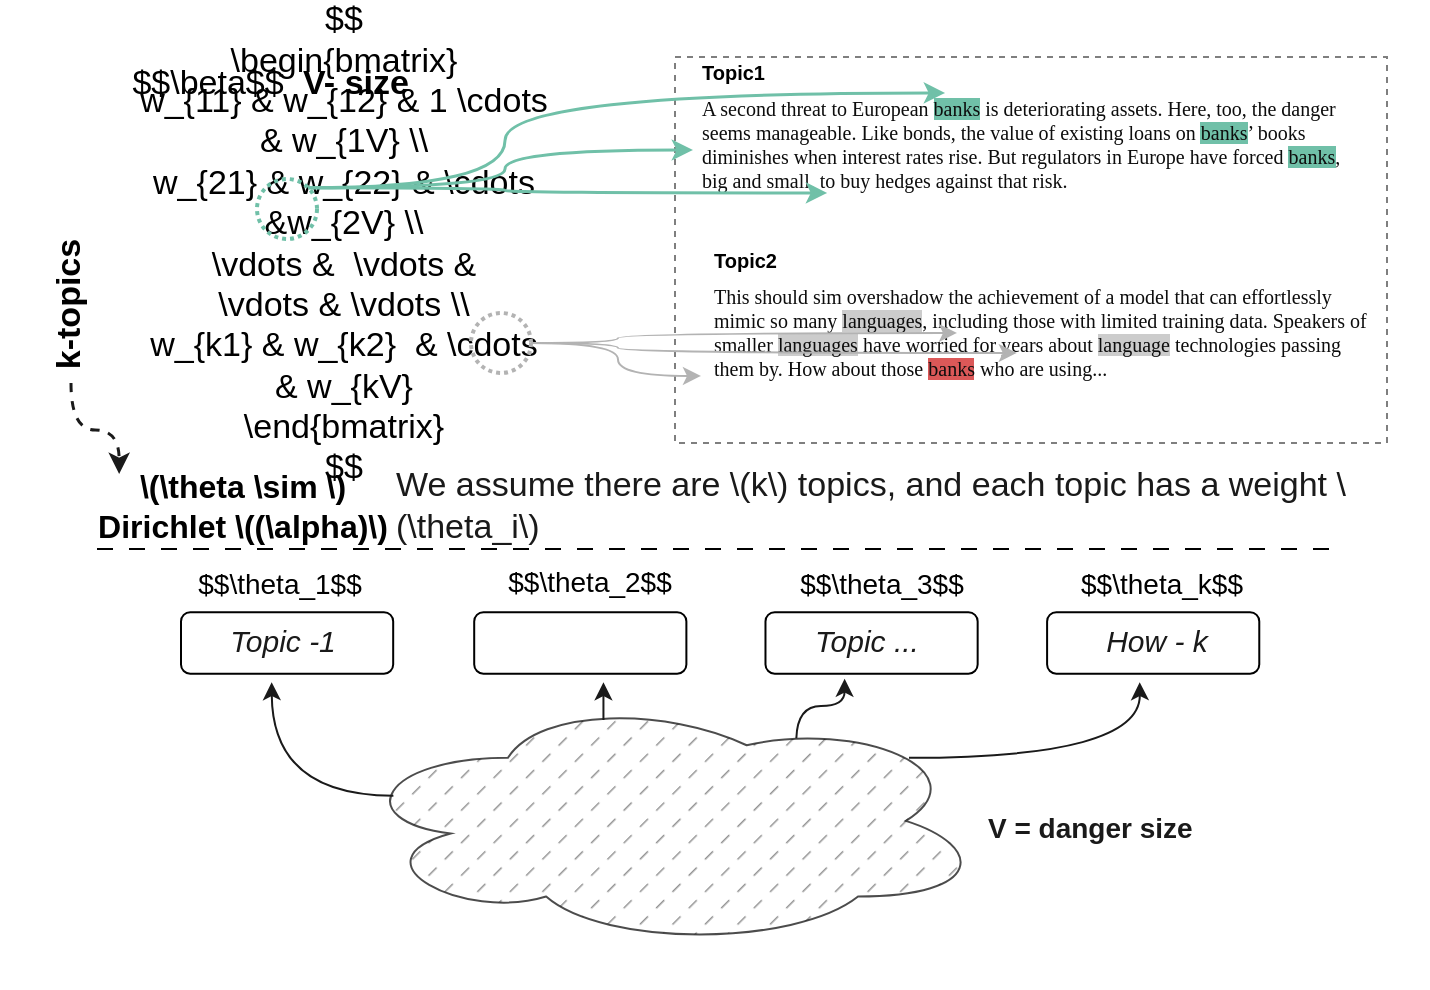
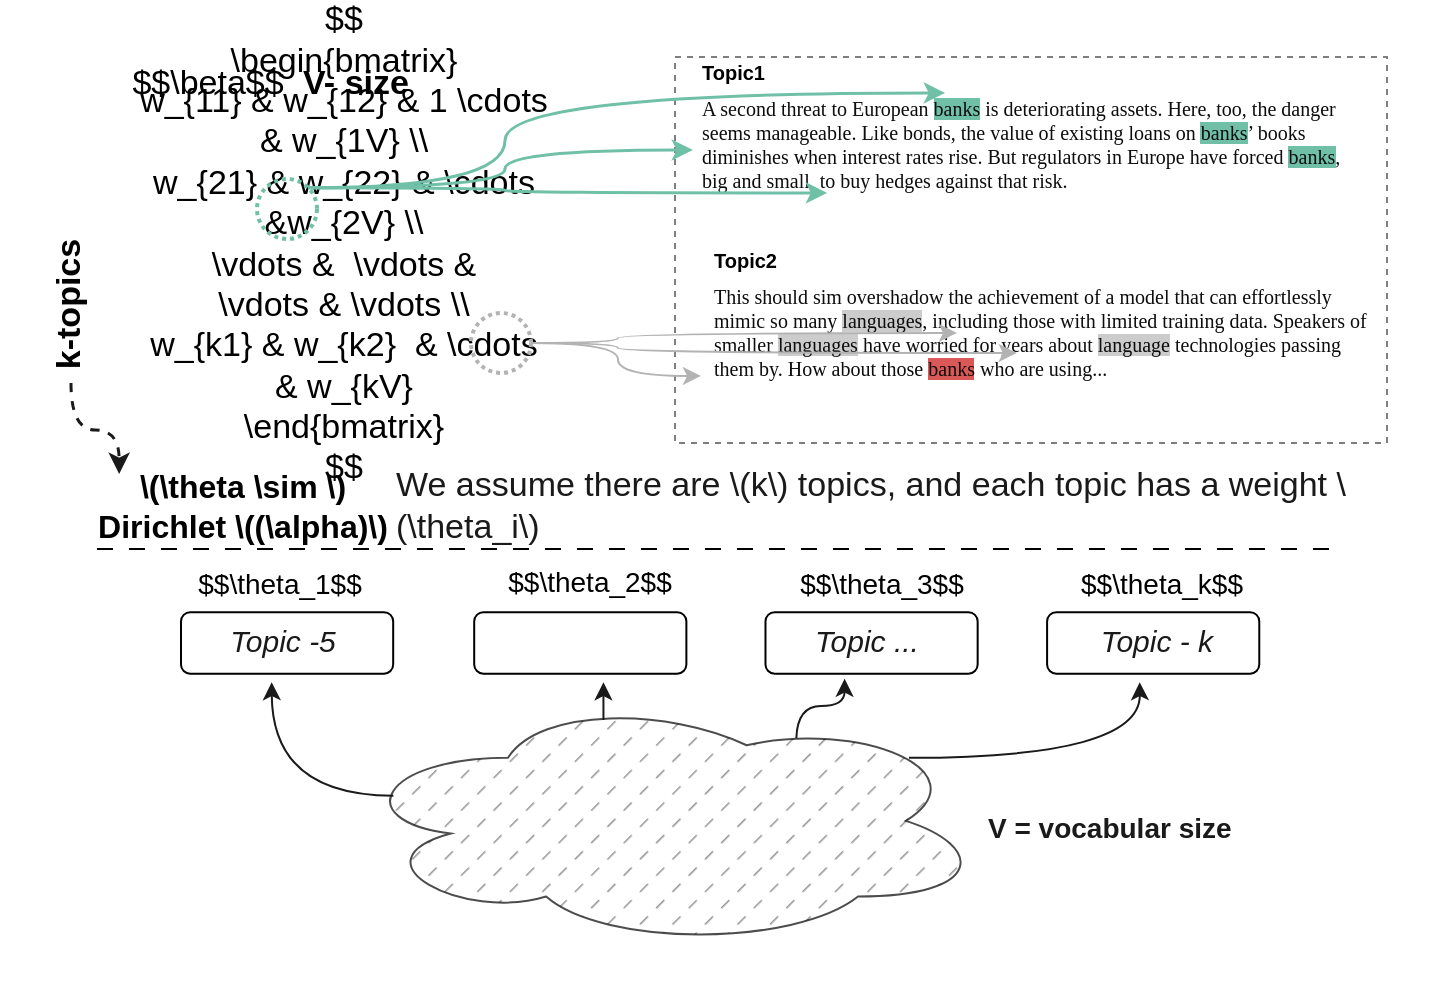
- <mxCell id="10" value="&lt;font style=&quot;font-size: 15px;&quot;&gt;Topic -1&lt;/font&gt;" style="text;html=1;strokeColor=none;fillColor=none;align=center;verticalAlign=middle;whiteSpace=wrap;rounded=0;fontColor=#1A1A1A;fontSize=17;fontStyle=2" parent="8" vertex="1"><mxGeometry x="7.716" y="4.904" width="86.803" height="21.017" as="geometry" /></mxCell>
+ <mxCell id="10" value="&lt;font style=&quot;font-size: 15px;&quot;&gt;Topic -5&lt;/font&gt;" style="text;html=1;strokeColor=none;fillColor=none;align=center;verticalAlign=middle;whiteSpace=wrap;rounded=0;fontColor=#1A1A1A;fontSize=17;fontStyle=2" parent="8" vertex="1"><mxGeometry x="7.716" y="4.904" width="86.803" height="21.017" as="geometry" /></mxCell>
- <mxCell id="18" value="&lt;font style=&quot;font-size: 15px;&quot;&gt;How - k&lt;/font&gt;" style="text;html=1;strokeColor=none;fillColor=none;align=center;verticalAlign=middle;whiteSpace=wrap;rounded=0;fontColor=#1A1A1A;fontSize=17;fontStyle=2" parent="16" vertex="1"><mxGeometry x="7.716" y="4.904" width="86.803" height="21.017" as="geometry" /></mxCell>
+ <mxCell id="18" value="&lt;font style=&quot;font-size: 15px;&quot;&gt;Topic - k&lt;/font&gt;" style="text;html=1;strokeColor=none;fillColor=none;align=center;verticalAlign=middle;whiteSpace=wrap;rounded=0;fontColor=#1A1A1A;fontSize=17;fontStyle=2" parent="16" vertex="1"><mxGeometry x="7.716" y="4.904" width="86.803" height="21.017" as="geometry" /></mxCell>
- <mxCell id="4" value="V = danger size&amp;nbsp;" style="text;html=1;strokeColor=none;fillColor=none;align=left;verticalAlign=middle;whiteSpace=wrap;rounded=0;fontColor=#1A1A1A;fontStyle=1;fontSize=14;" parent="3" vertex="1"><mxGeometry x="402.19" y="96.32" width="137.81" height="23.68" as="geometry" /></mxCell>
+ <mxCell id="4" value="V = vocabular size&amp;nbsp;" style="text;html=1;strokeColor=none;fillColor=none;align=left;verticalAlign=middle;whiteSpace=wrap;rounded=0;fontColor=#1A1A1A;fontStyle=1;fontSize=14;" parent="3" vertex="1"><mxGeometry x="402.19" y="96.32" width="137.81" height="23.68" as="geometry" /></mxCell>
